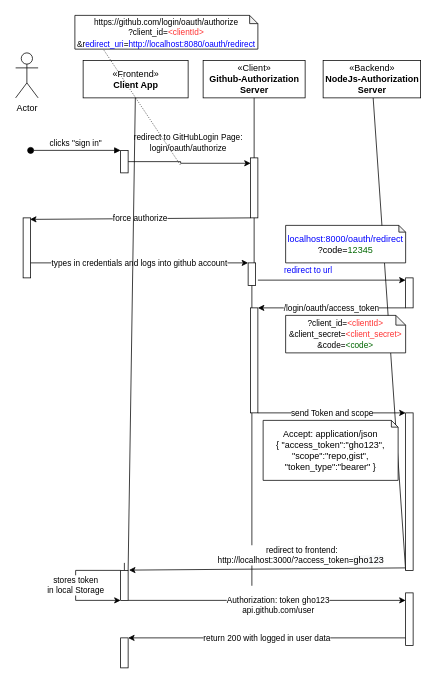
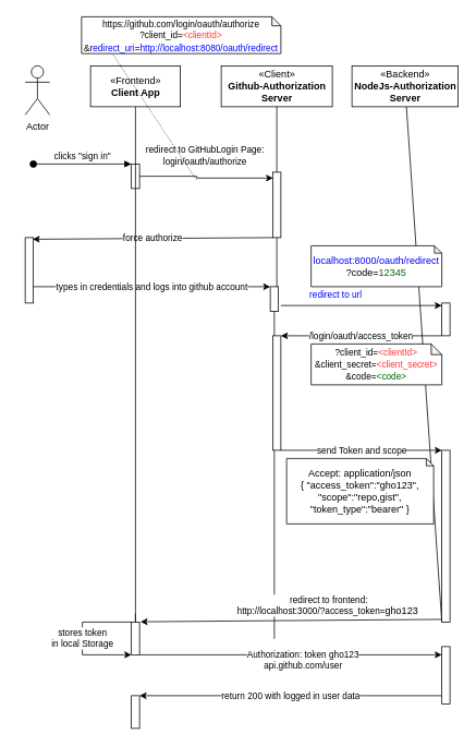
- <mxCell id="8" value="Actor" style="shape=umlActor;verticalLabelPosition=bottom;verticalAlign=top;html=1;outlineConnect=0;" vertex="1" parent="1"><mxGeometry x="20" y="70" width="30" height="60" as="geometry" /></mxCell>
+ <mxCell id="8" value="Actor" style="shape=umlActor;verticalLabelPosition=bottom;verticalAlign=top;html=1;outlineConnect=0;" vertex="1" parent="1"><mxGeometry x="30" y="80" width="30" height="60" as="geometry" /></mxCell>
- <mxCell id="4" value="«Frontend»&lt;br&gt;&lt;b&gt;Client App&lt;/b&gt;" style="html=1;" vertex="1" parent="1"><mxGeometry x="110" y="80" width="140" height="50" as="geometry" /></mxCell>
+ <mxCell id="4" value="«Frontend»&lt;br&gt;&lt;b&gt;Client App&lt;/b&gt;" style="html=1;" vertex="1" parent="1"><mxGeometry x="110" y="80" width="110" height="50" as="geometry" /></mxCell>
